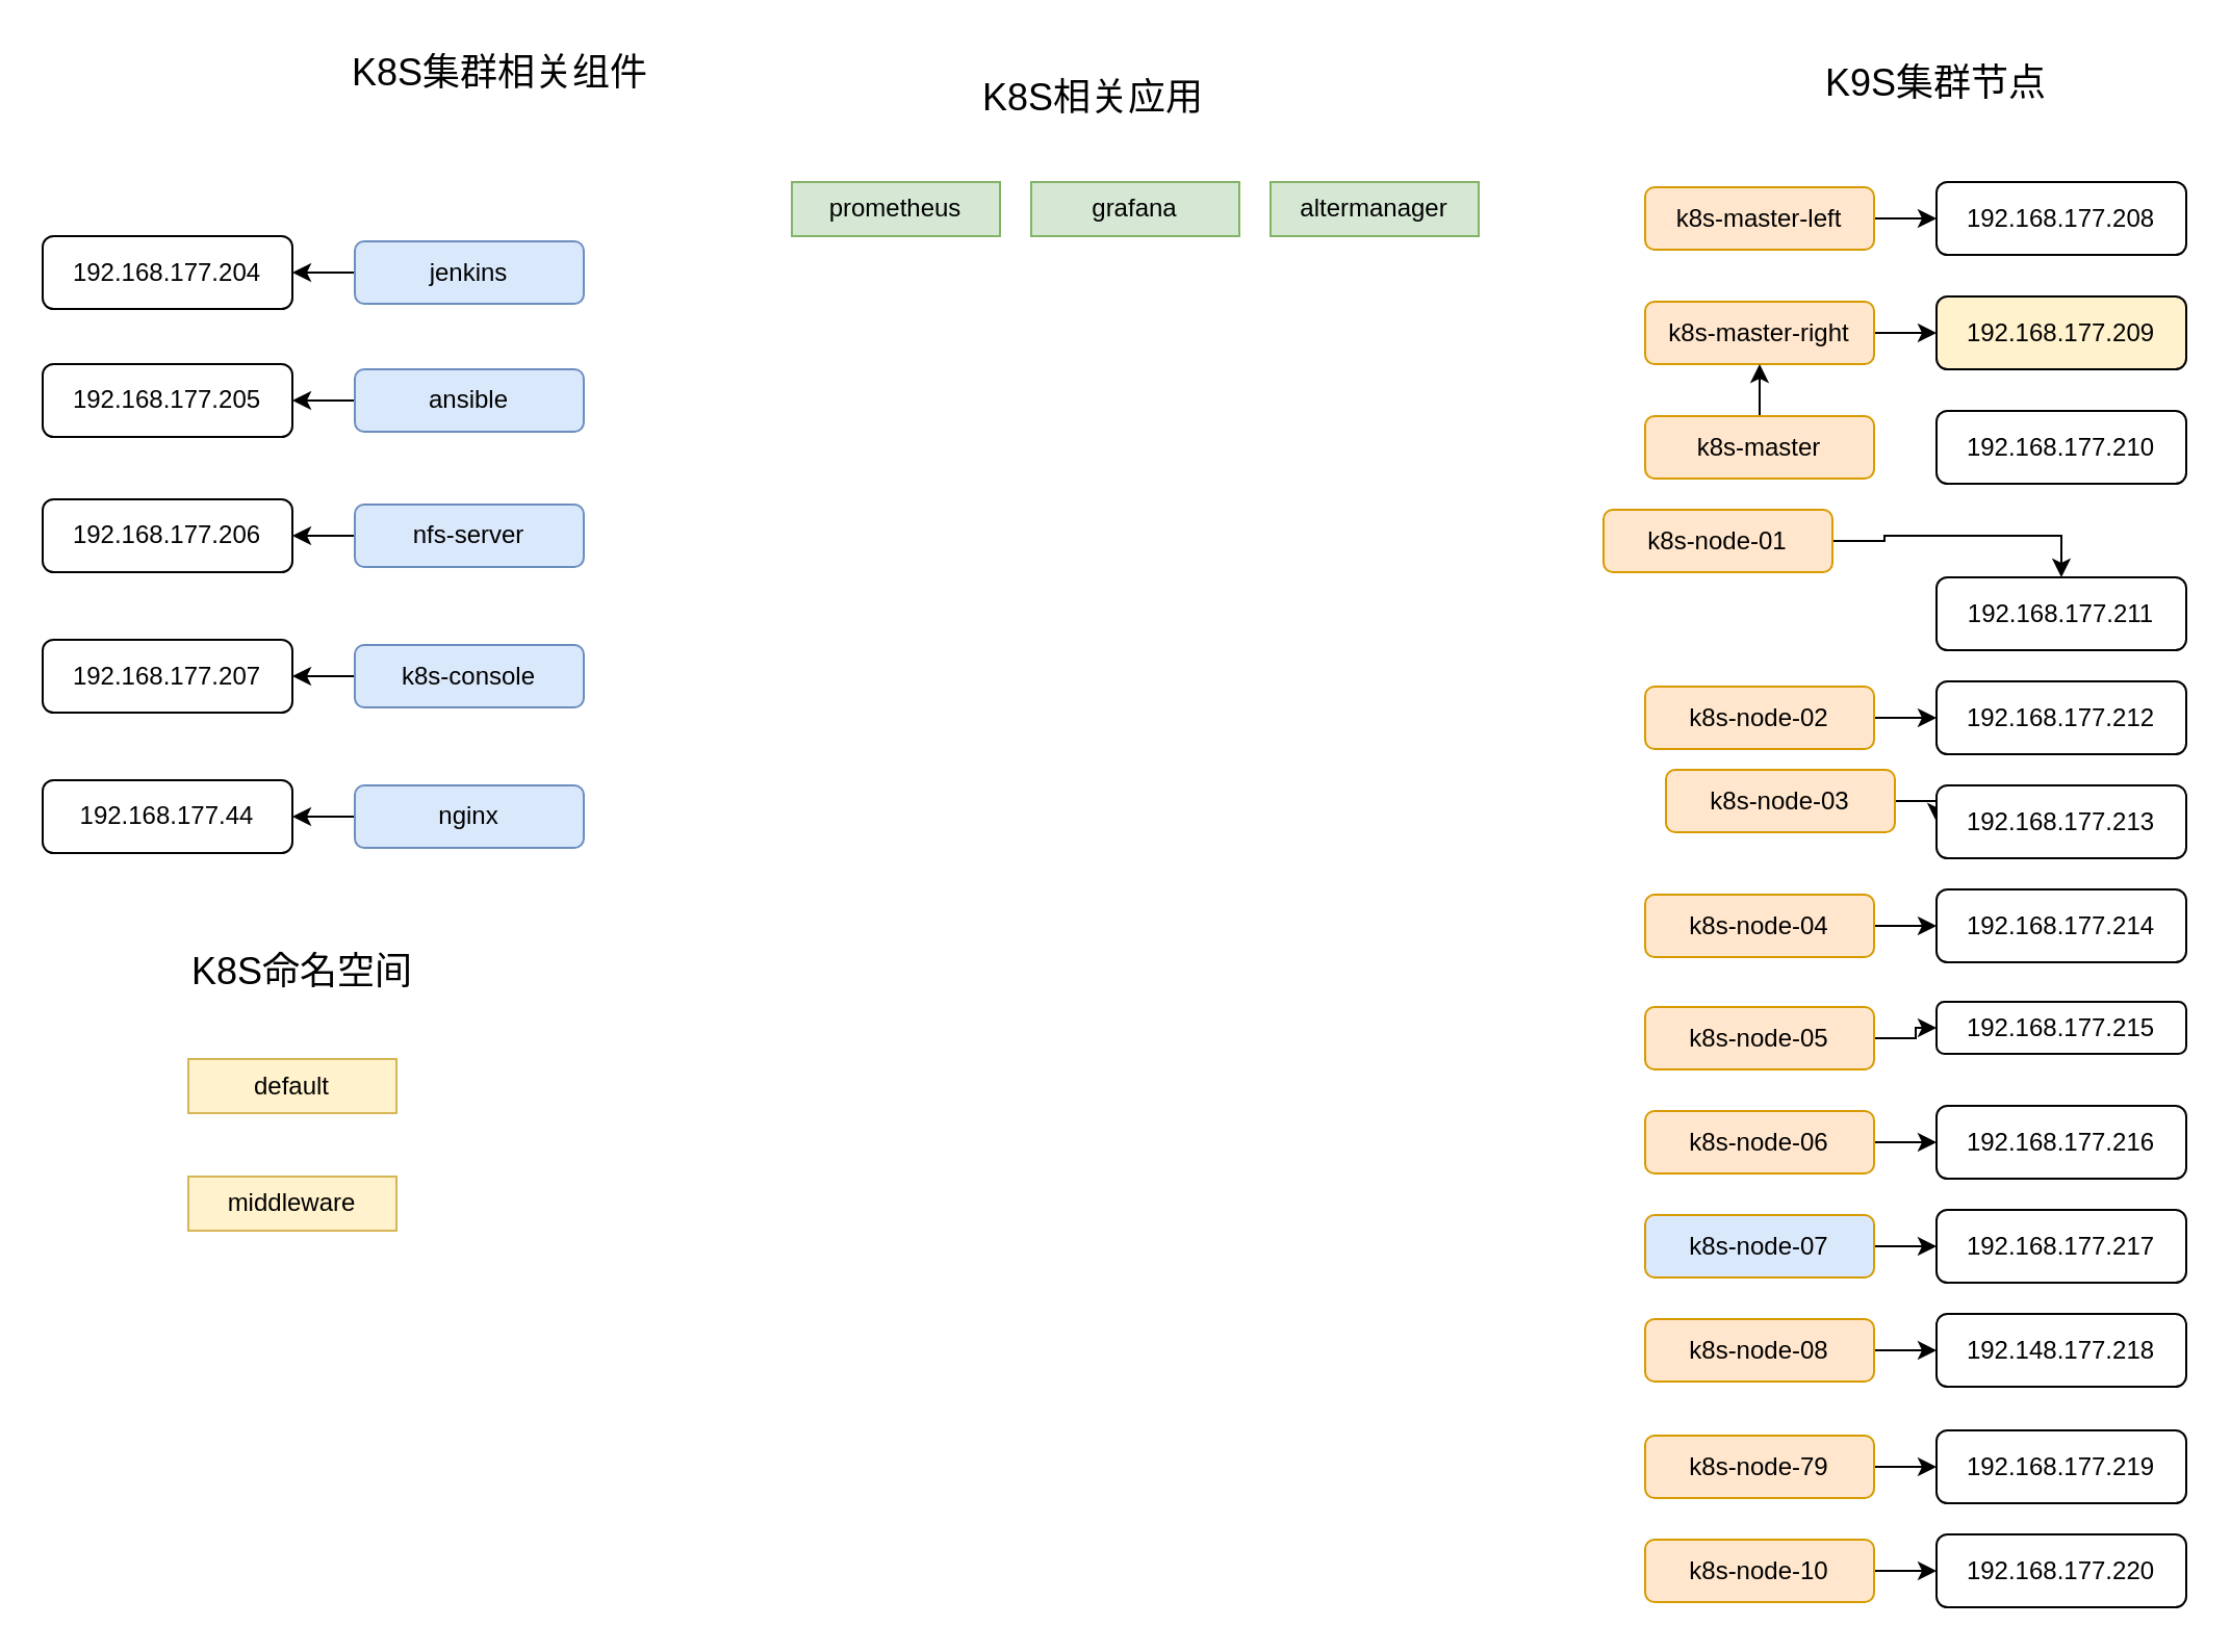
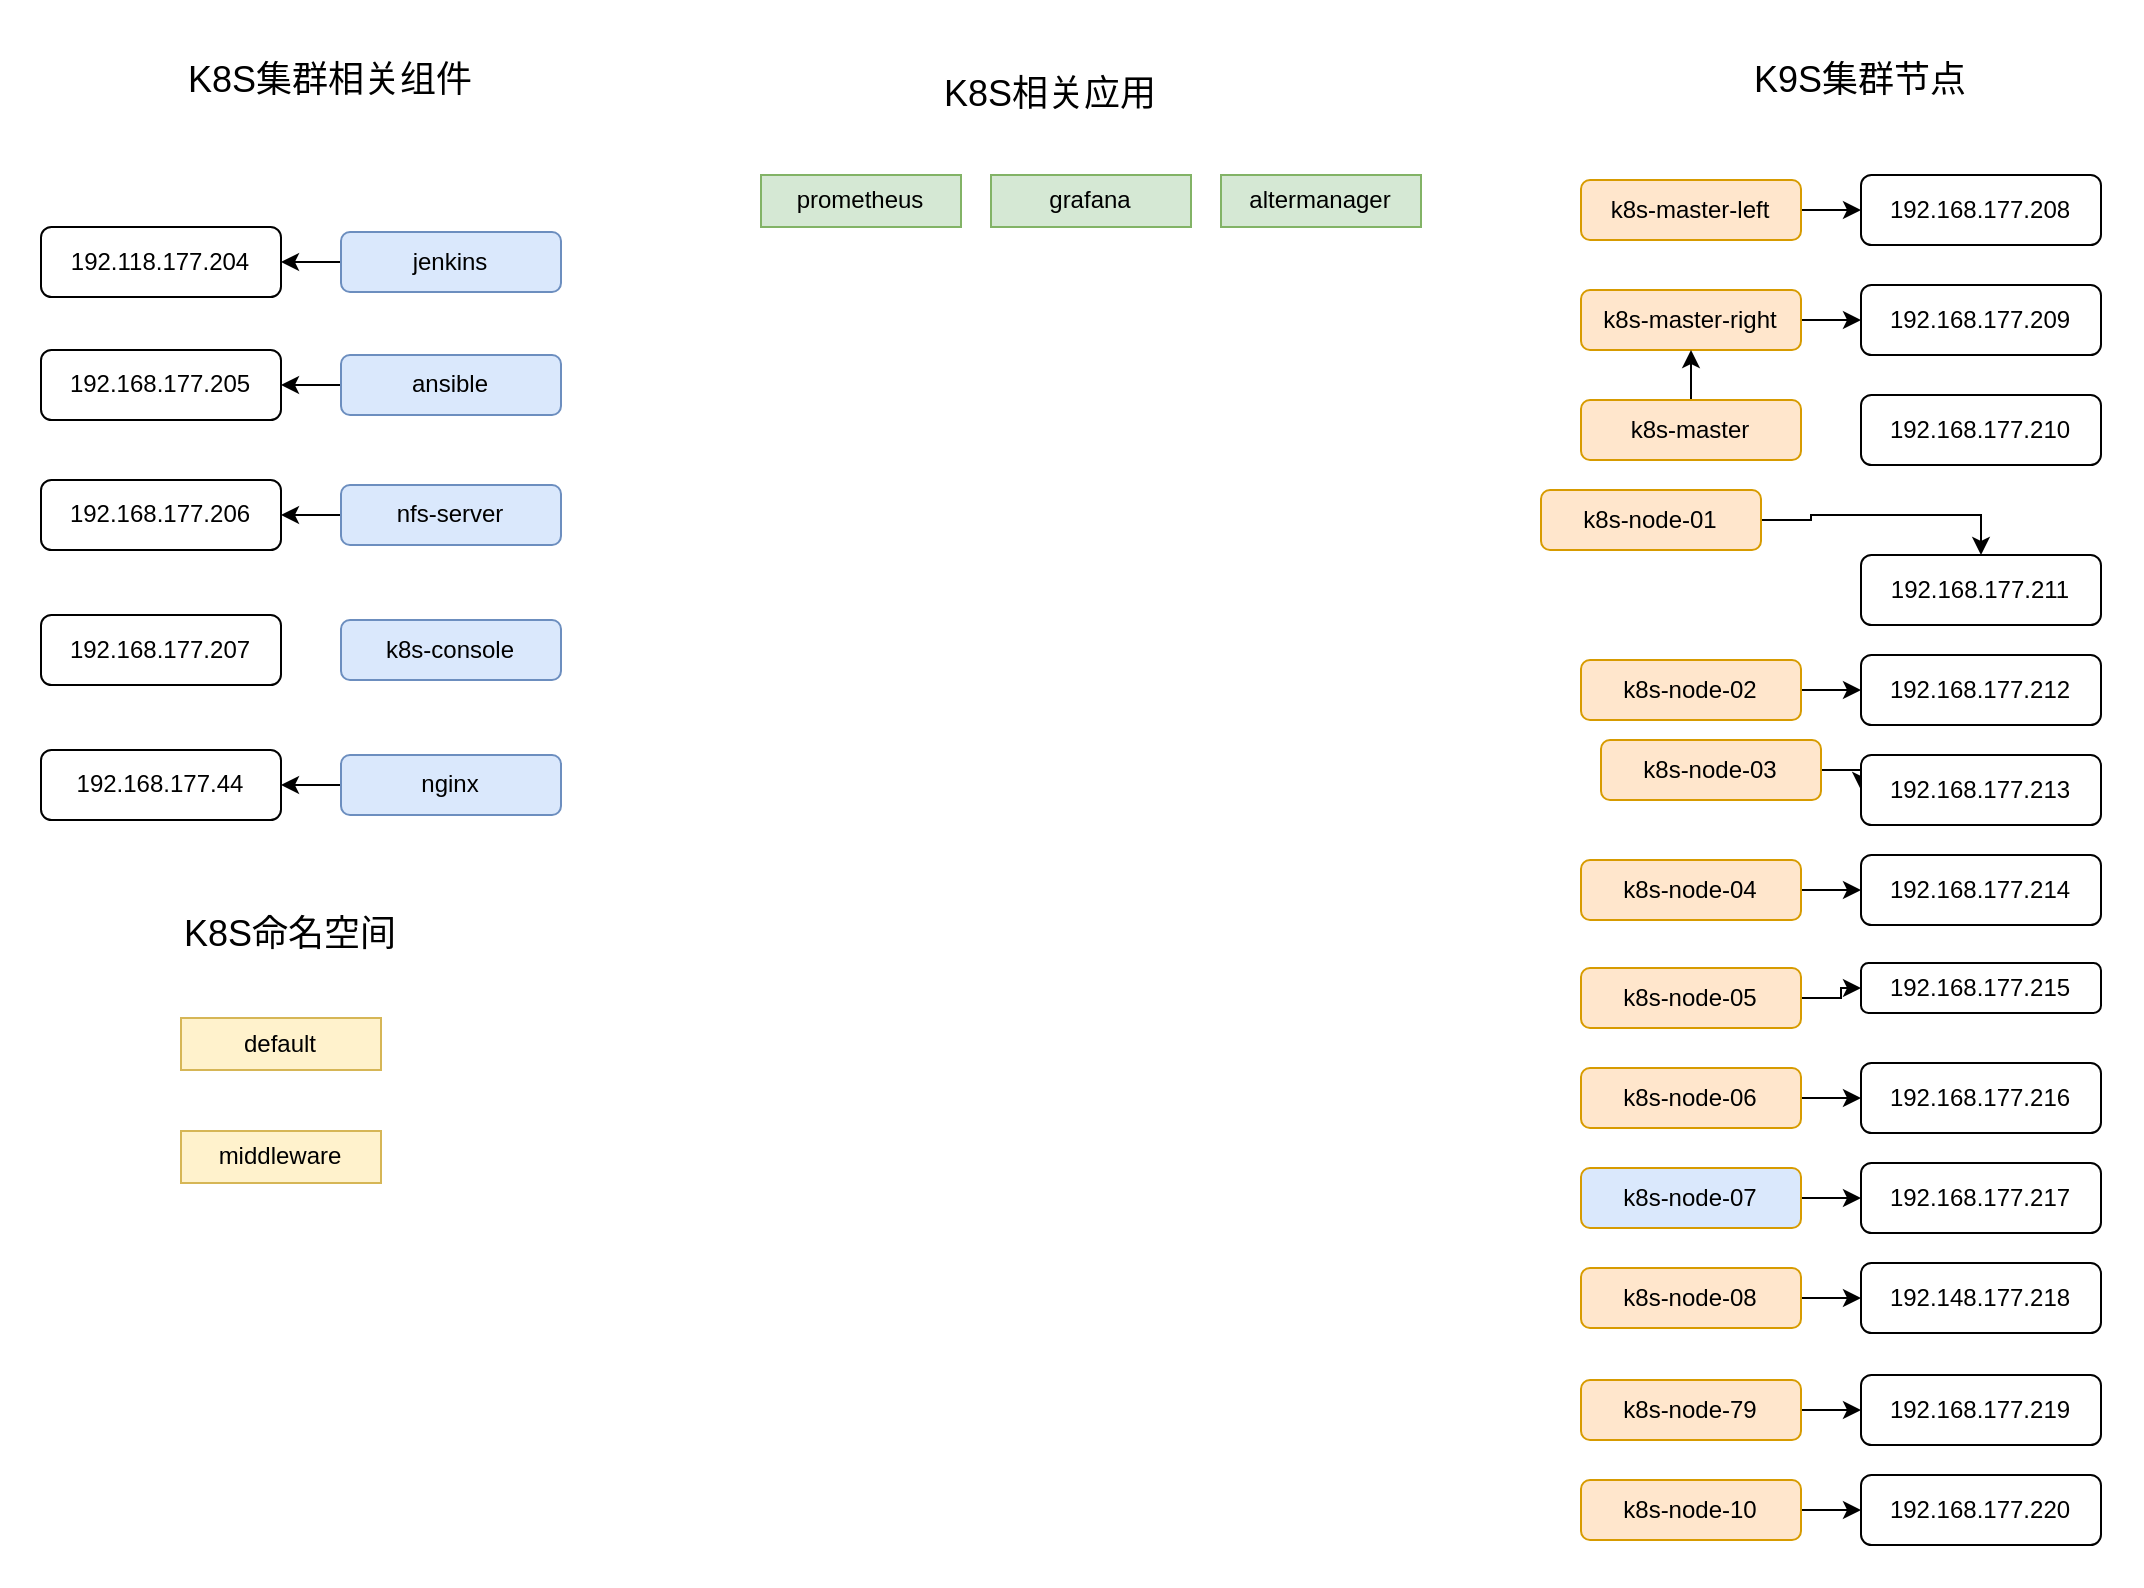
- <mxCell id="54" value="&lt;font style=&quot;font-size: 18px&quot;&gt;K8S集群相关组件&lt;/font&gt;" style="text;html=1;strokeColor=none;fillColor=none;align=center;verticalAlign=middle;whiteSpace=wrap;rounded=0;" parent="1" vertex="1"><mxGeometry x="155" y="15" width="170" height="40" as="geometry" /></mxCell>
+ <mxCell id="54" value="&lt;font style=&quot;font-size: 18px&quot;&gt;K8S集群相关组件&lt;/font&gt;" style="text;html=1;strokeColor=none;fillColor=none;align=center;verticalAlign=middle;whiteSpace=wrap;rounded=0;" parent="1" vertex="1"><mxGeometry x="80" y="20" width="170" height="40" as="geometry" /></mxCell>
- <mxCell id="63" value="192.168.177.204" style="rounded=1;whiteSpace=wrap;html=1;" vertex="1" parent="1"><mxGeometry x="20" y="113" width="120" height="35" as="geometry" /></mxCell>
+ <mxCell id="63" value="192.118.177.204" style="rounded=1;whiteSpace=wrap;html=1;" vertex="1" parent="1"><mxGeometry x="20" y="113" width="120" height="35" as="geometry" /></mxCell>
- <mxCell id="4" value="192.168.177.209" style="rounded=1;whiteSpace=wrap;html=1;fillColor=#fff2cc;" parent="1" vertex="1"><mxGeometry x="930" y="142" width="120" height="35" as="geometry" /></mxCell>
+ <mxCell id="4" value="192.168.177.209" style="rounded=1;whiteSpace=wrap;html=1;" parent="1" vertex="1"><mxGeometry x="930" y="142" width="120" height="35" as="geometry" /></mxCell>
- <mxCell id="48" value="" style="edgeStyle=orthogonalEdgeStyle;rounded=0;orthogonalLoop=1;jettySize=auto;html=1;" parent="1" source="50" target="49" edge="1"><mxGeometry relative="1" as="geometry" /></mxCell>
